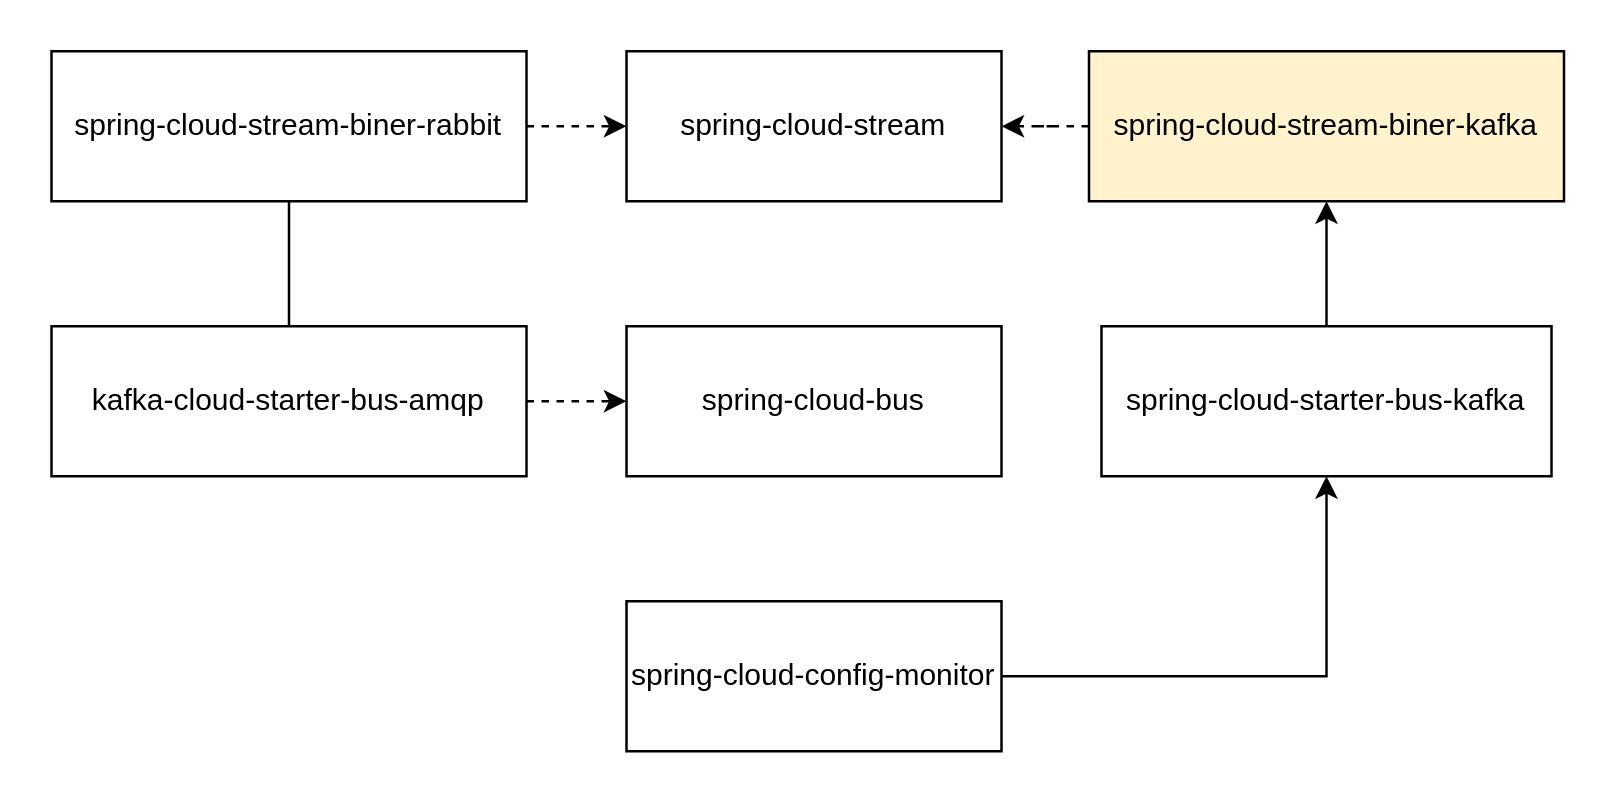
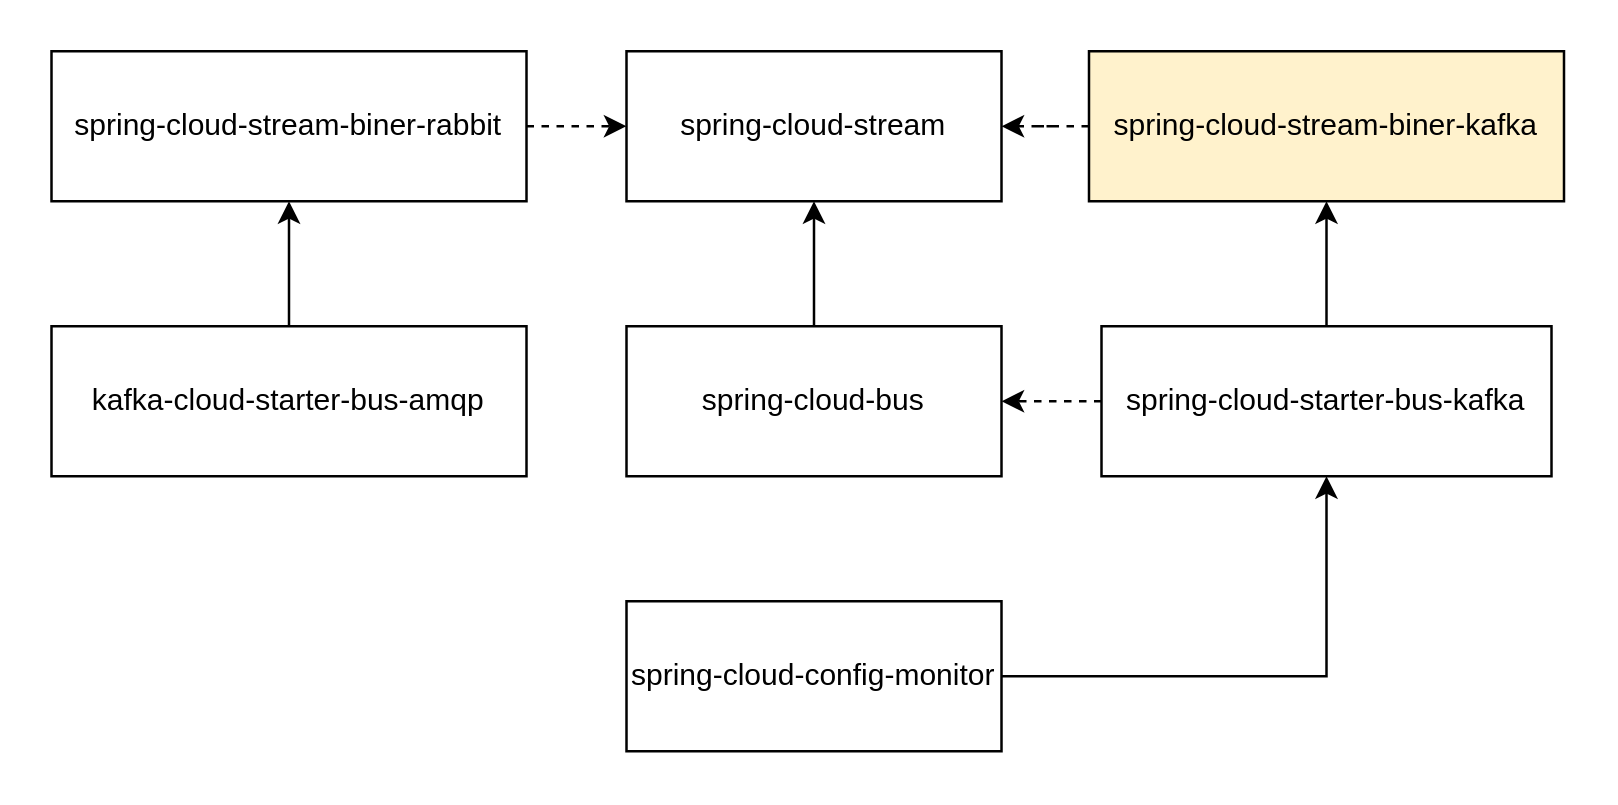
- <mxCell id="8" style="edgeStyle=orthogonalEdgeStyle;rounded=0;orthogonalLoop=1;jettySize=auto;html=1;entryX=0.5;entryY=1;entryDx=0;entryDy=0;endArrow=none;" parent="1" source="9" target="14" edge="1"><mxGeometry relative="1" as="geometry" /></mxCell>
+ <mxCell id="8" style="edgeStyle=orthogonalEdgeStyle;rounded=0;orthogonalLoop=1;jettySize=auto;html=1;entryX=0.5;entryY=1;entryDx=0;entryDy=0;" parent="1" source="9" target="14" edge="1"><mxGeometry relative="1" as="geometry" /></mxCell>
+ <mxCell id="3" style="edgeStyle=orthogonalEdgeStyle;rounded=0;orthogonalLoop=1;jettySize=auto;html=1;" parent="1" source="4" target="2" edge="1"><mxGeometry relative="1" as="geometry" /></mxCell>
- <mxCell id="7" style="edgeStyle=orthogonalEdgeStyle;rounded=0;orthogonalLoop=1;jettySize=auto;html=1;entryX=0;entryY=0.5;entryDx=0;entryDy=0;dashed=1;" parent="1" source="9" target="4" edge="1"><mxGeometry relative="1" as="geometry" /></mxCell>
+ <mxCell id="10" style="edgeStyle=orthogonalEdgeStyle;rounded=0;orthogonalLoop=1;jettySize=auto;html=1;entryX=1;entryY=0.5;entryDx=0;entryDy=0;dashed=1;" edge="1" parent="1" source="12" target="4"><mxGeometry relative="1" as="geometry" /></mxCell>
